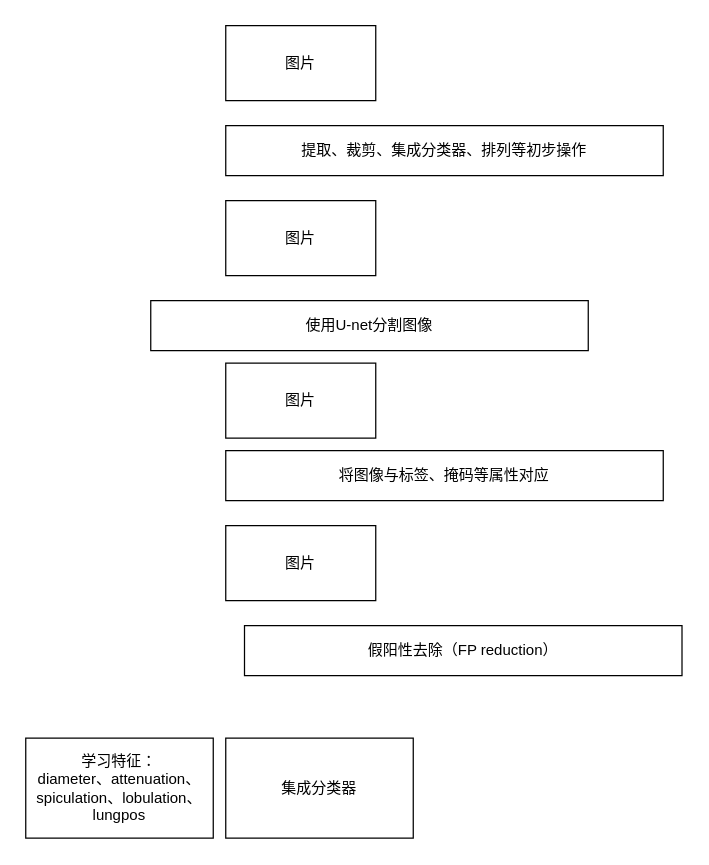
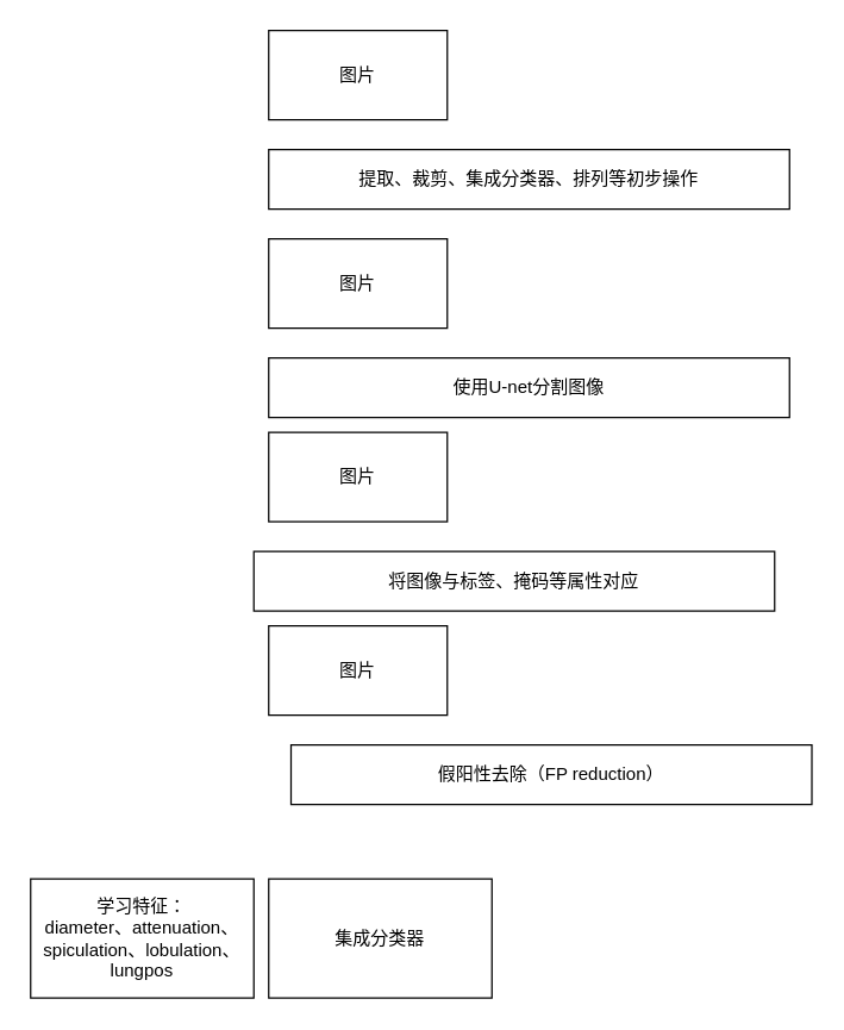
- <mxCell id="3" value="使用U-net分割图像" style="rounded=0;whiteSpace=wrap;html=1;" vertex="1" parent="1"><mxGeometry x="120" y="240" width="350" height="40" as="geometry" /></mxCell>
+ <mxCell id="3" value="使用U-net分割图像" style="rounded=0;whiteSpace=wrap;html=1;" vertex="1" parent="1"><mxGeometry x="180" y="240" width="350" height="40" as="geometry" /></mxCell>
- <mxCell id="4" value="将图像与标签、掩码等属性对应" style="whiteSpace=wrap;html=1;" vertex="1" parent="1"><mxGeometry x="180" y="360" width="350" height="40" as="geometry" /></mxCell>
+ <mxCell id="4" value="将图像与标签、掩码等属性对应" style="whiteSpace=wrap;html=1;" vertex="1" parent="1"><mxGeometry x="170" y="370" width="350" height="40" as="geometry" /></mxCell>
